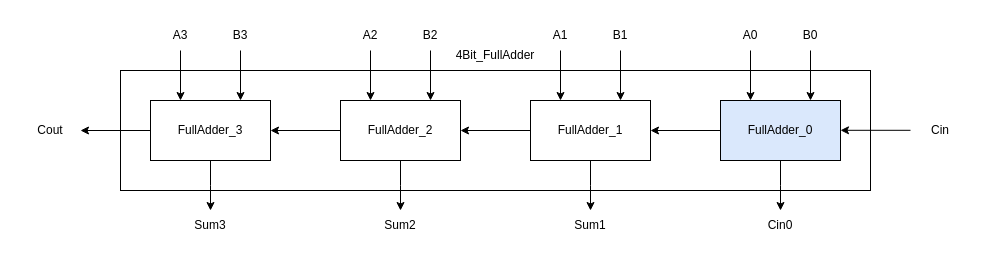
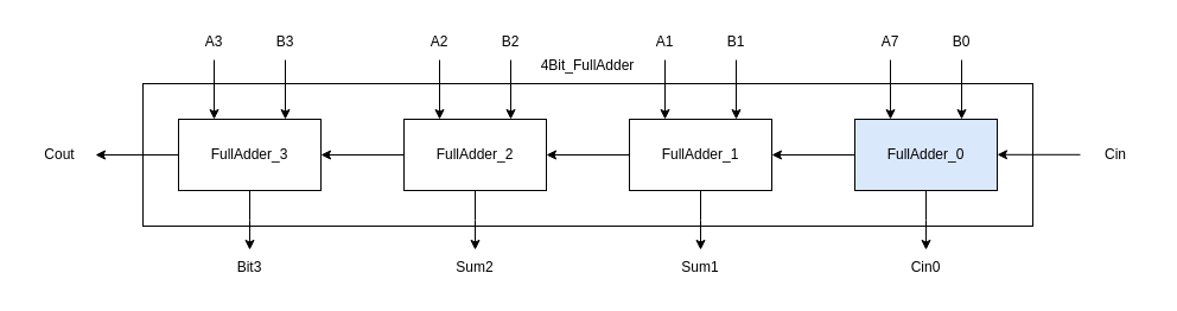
- <mxCell id="30" value="A0" style="text;html=1;strokeColor=none;fillColor=none;align=center;verticalAlign=middle;whiteSpace=wrap;rounded=0;" vertex="1" parent="1"><mxGeometry x="720" y="20" width="60" height="30" as="geometry" /></mxCell>
+ <mxCell id="30" value="A7" style="text;html=1;strokeColor=none;fillColor=none;align=center;verticalAlign=middle;whiteSpace=wrap;rounded=0;" vertex="1" parent="1"><mxGeometry x="720" y="20" width="60" height="30" as="geometry" /></mxCell>
- <mxCell id="34" value="Sum3" style="text;html=1;strokeColor=none;fillColor=none;align=center;verticalAlign=middle;whiteSpace=wrap;rounded=0;" vertex="1" parent="1"><mxGeometry x="180" y="210" width="60" height="30" as="geometry" /></mxCell>
+ <mxCell id="34" value="Bit3" style="text;html=1;strokeColor=none;fillColor=none;align=center;verticalAlign=middle;whiteSpace=wrap;rounded=0;" vertex="1" parent="1"><mxGeometry x="180" y="210" width="60" height="30" as="geometry" /></mxCell>
